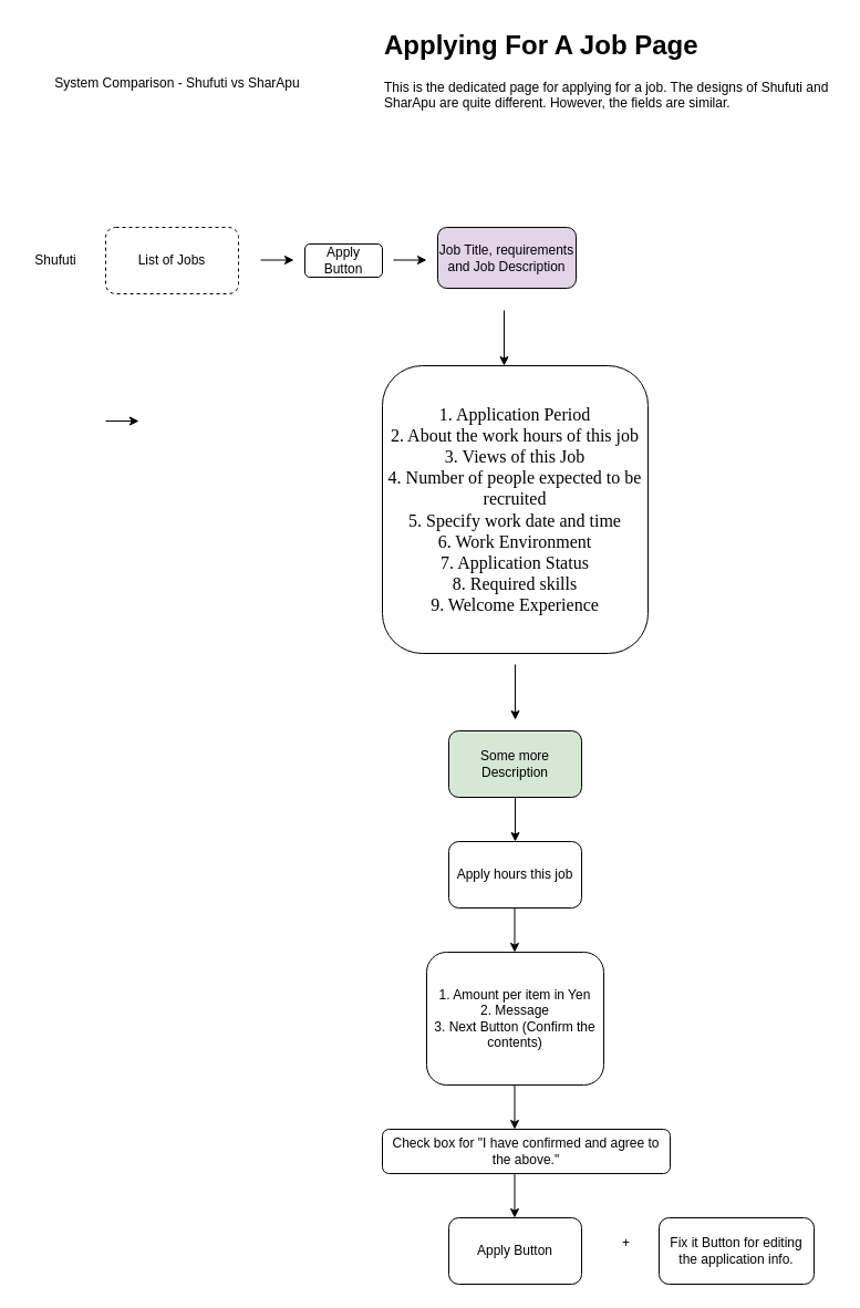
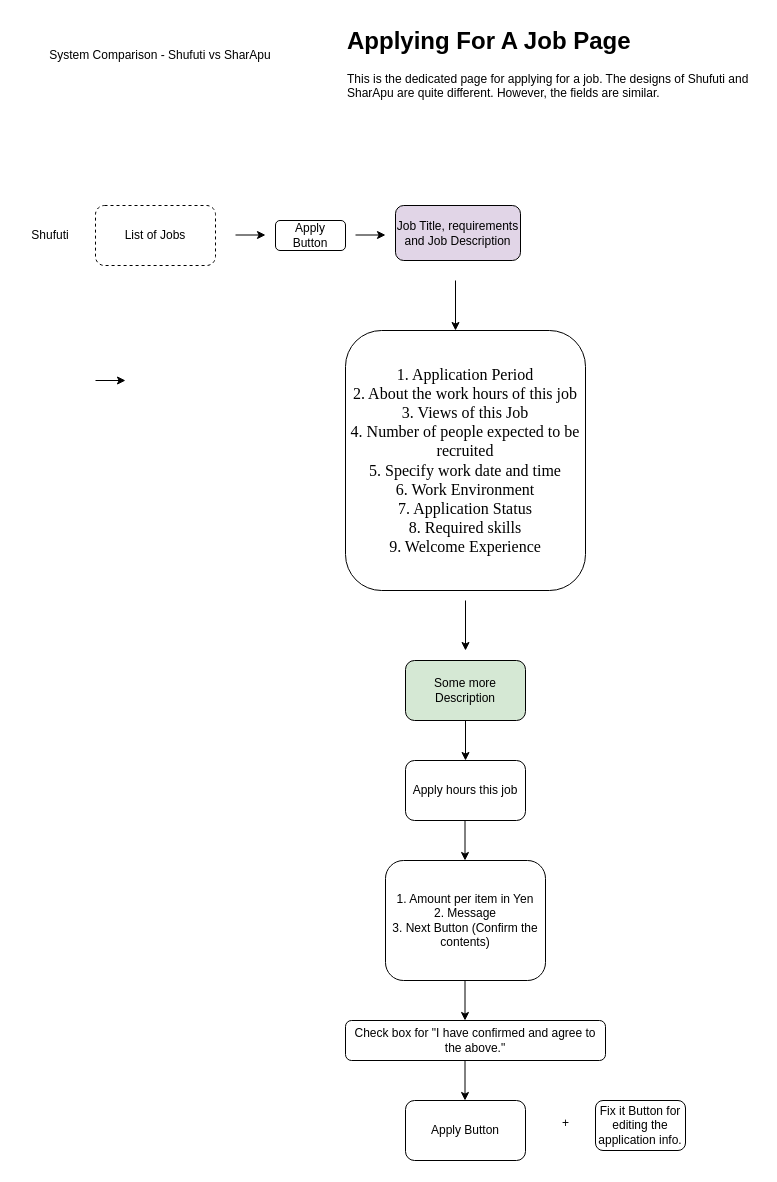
- <mxCell id="2" value="System Comparison - Shufuti vs SharApu" style="text;html=1;align=center;verticalAlign=middle;whiteSpace=wrap;rounded=0;" parent="1" vertex="1"><mxGeometry x="35" y="50" width="250" height="50" as="geometry" /></mxCell>
+ <mxCell id="2" value="System Comparison - Shufuti vs SharApu" style="text;html=1;align=center;verticalAlign=middle;whiteSpace=wrap;rounded=0;" parent="1" vertex="1"><mxGeometry x="35" y="30" width="250" height="50" as="geometry" /></mxCell>
- <mxCell id="24" value="Fix it Button for editing the application info." style="rounded=1;whiteSpace=wrap;html=1;" vertex="1" parent="1"><mxGeometry x="595" y="1100" width="140" height="60" as="geometry" /></mxCell>
+ <mxCell id="24" value="Fix it Button for editing the application info." style="rounded=1;whiteSpace=wrap;html=1;" vertex="1" parent="1"><mxGeometry x="595" y="1100" width="90" height="50" as="geometry" /></mxCell>
